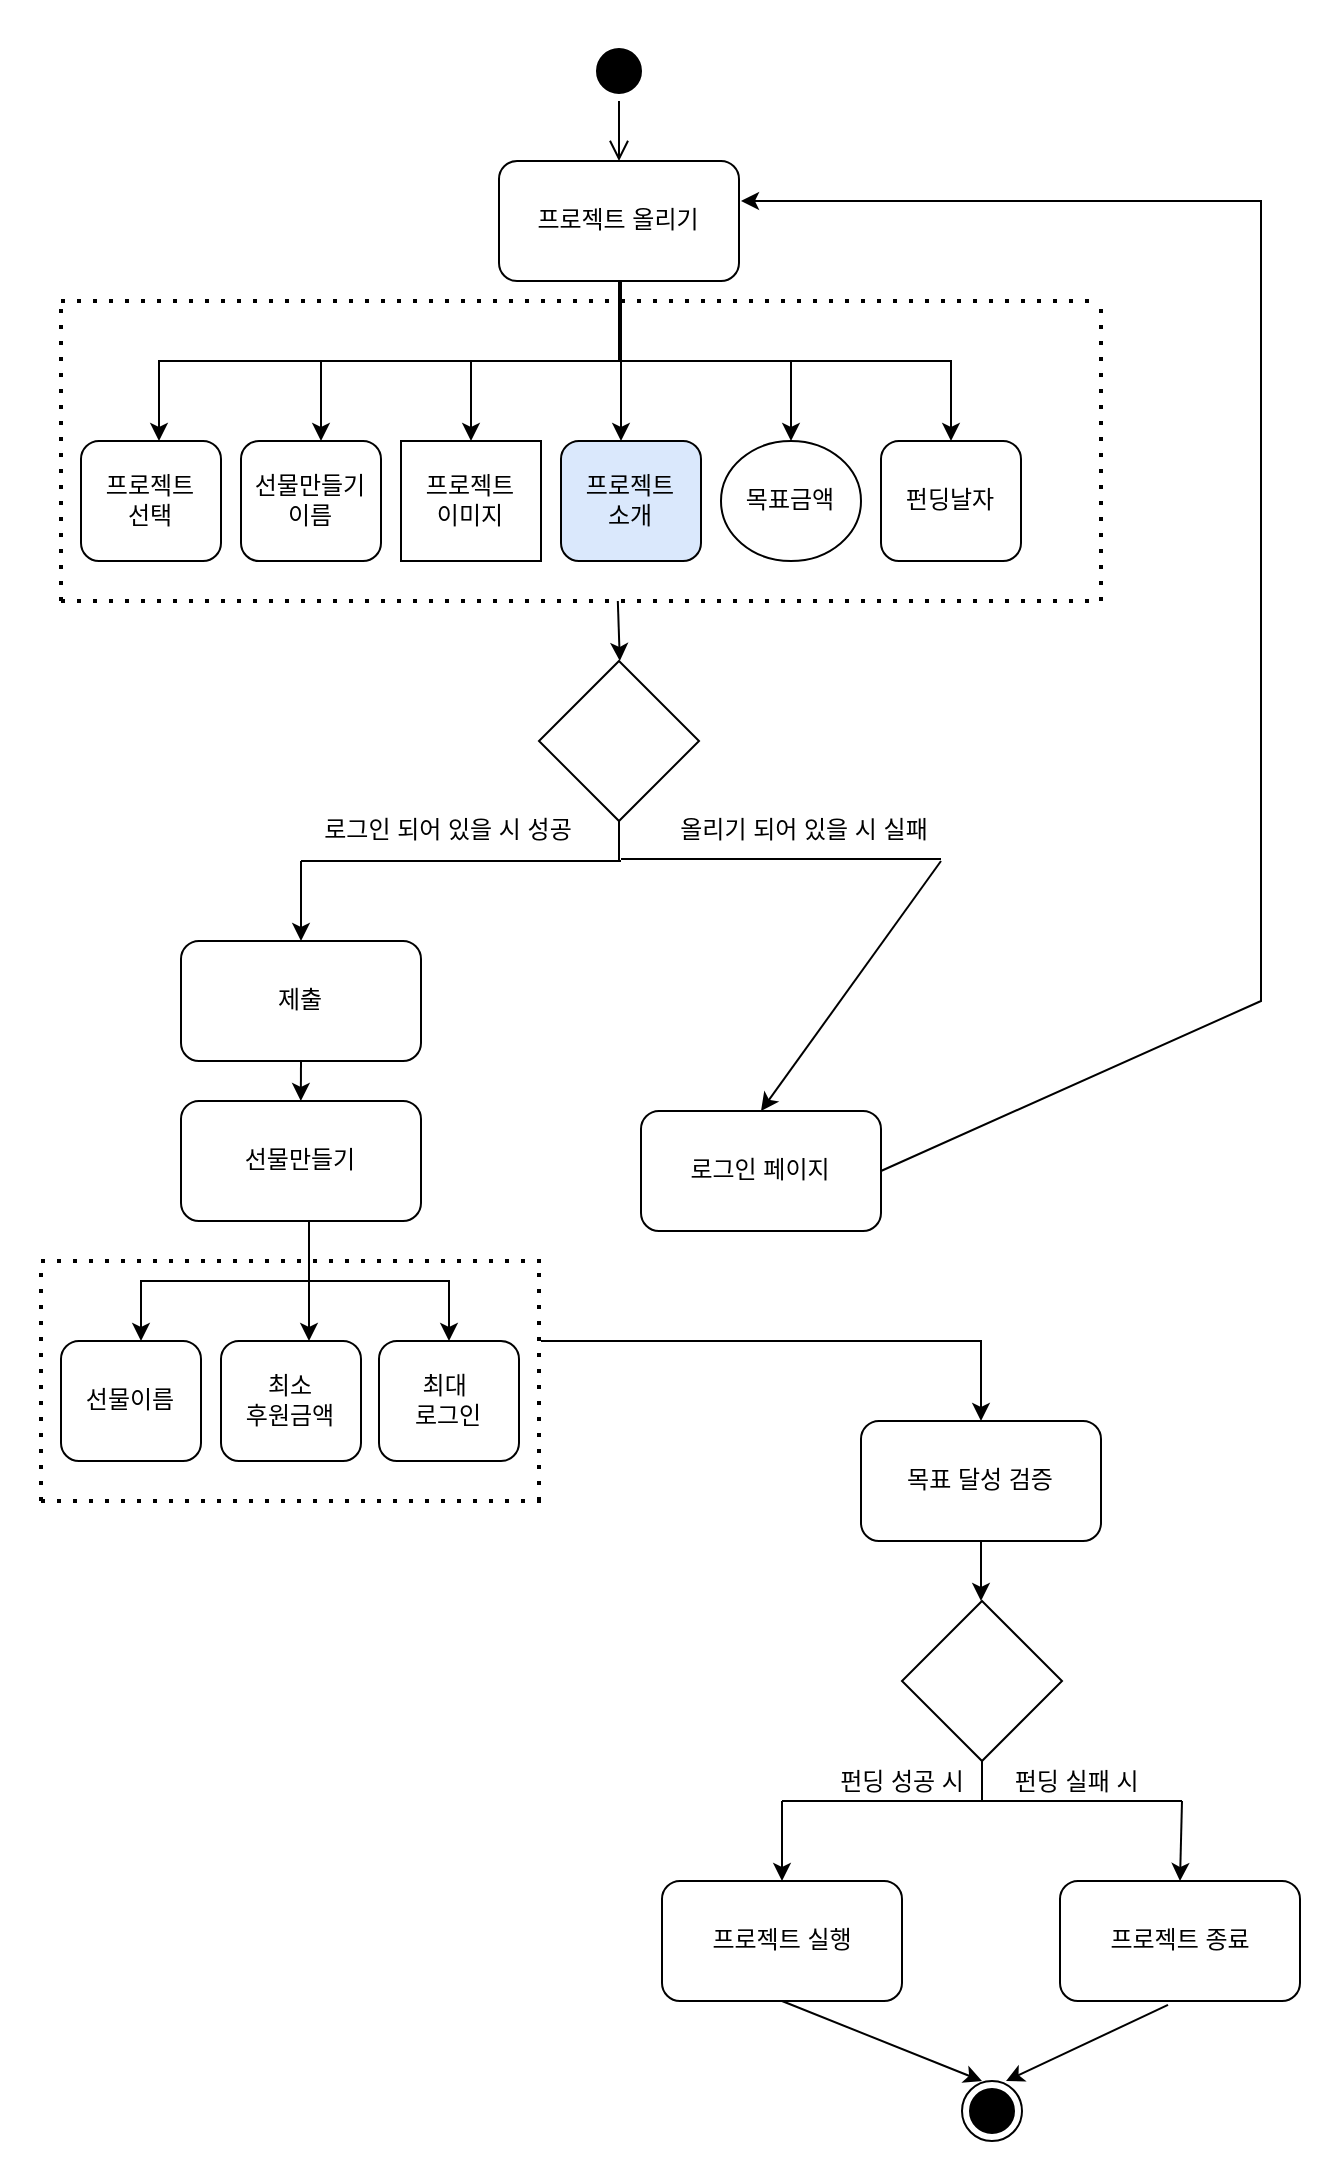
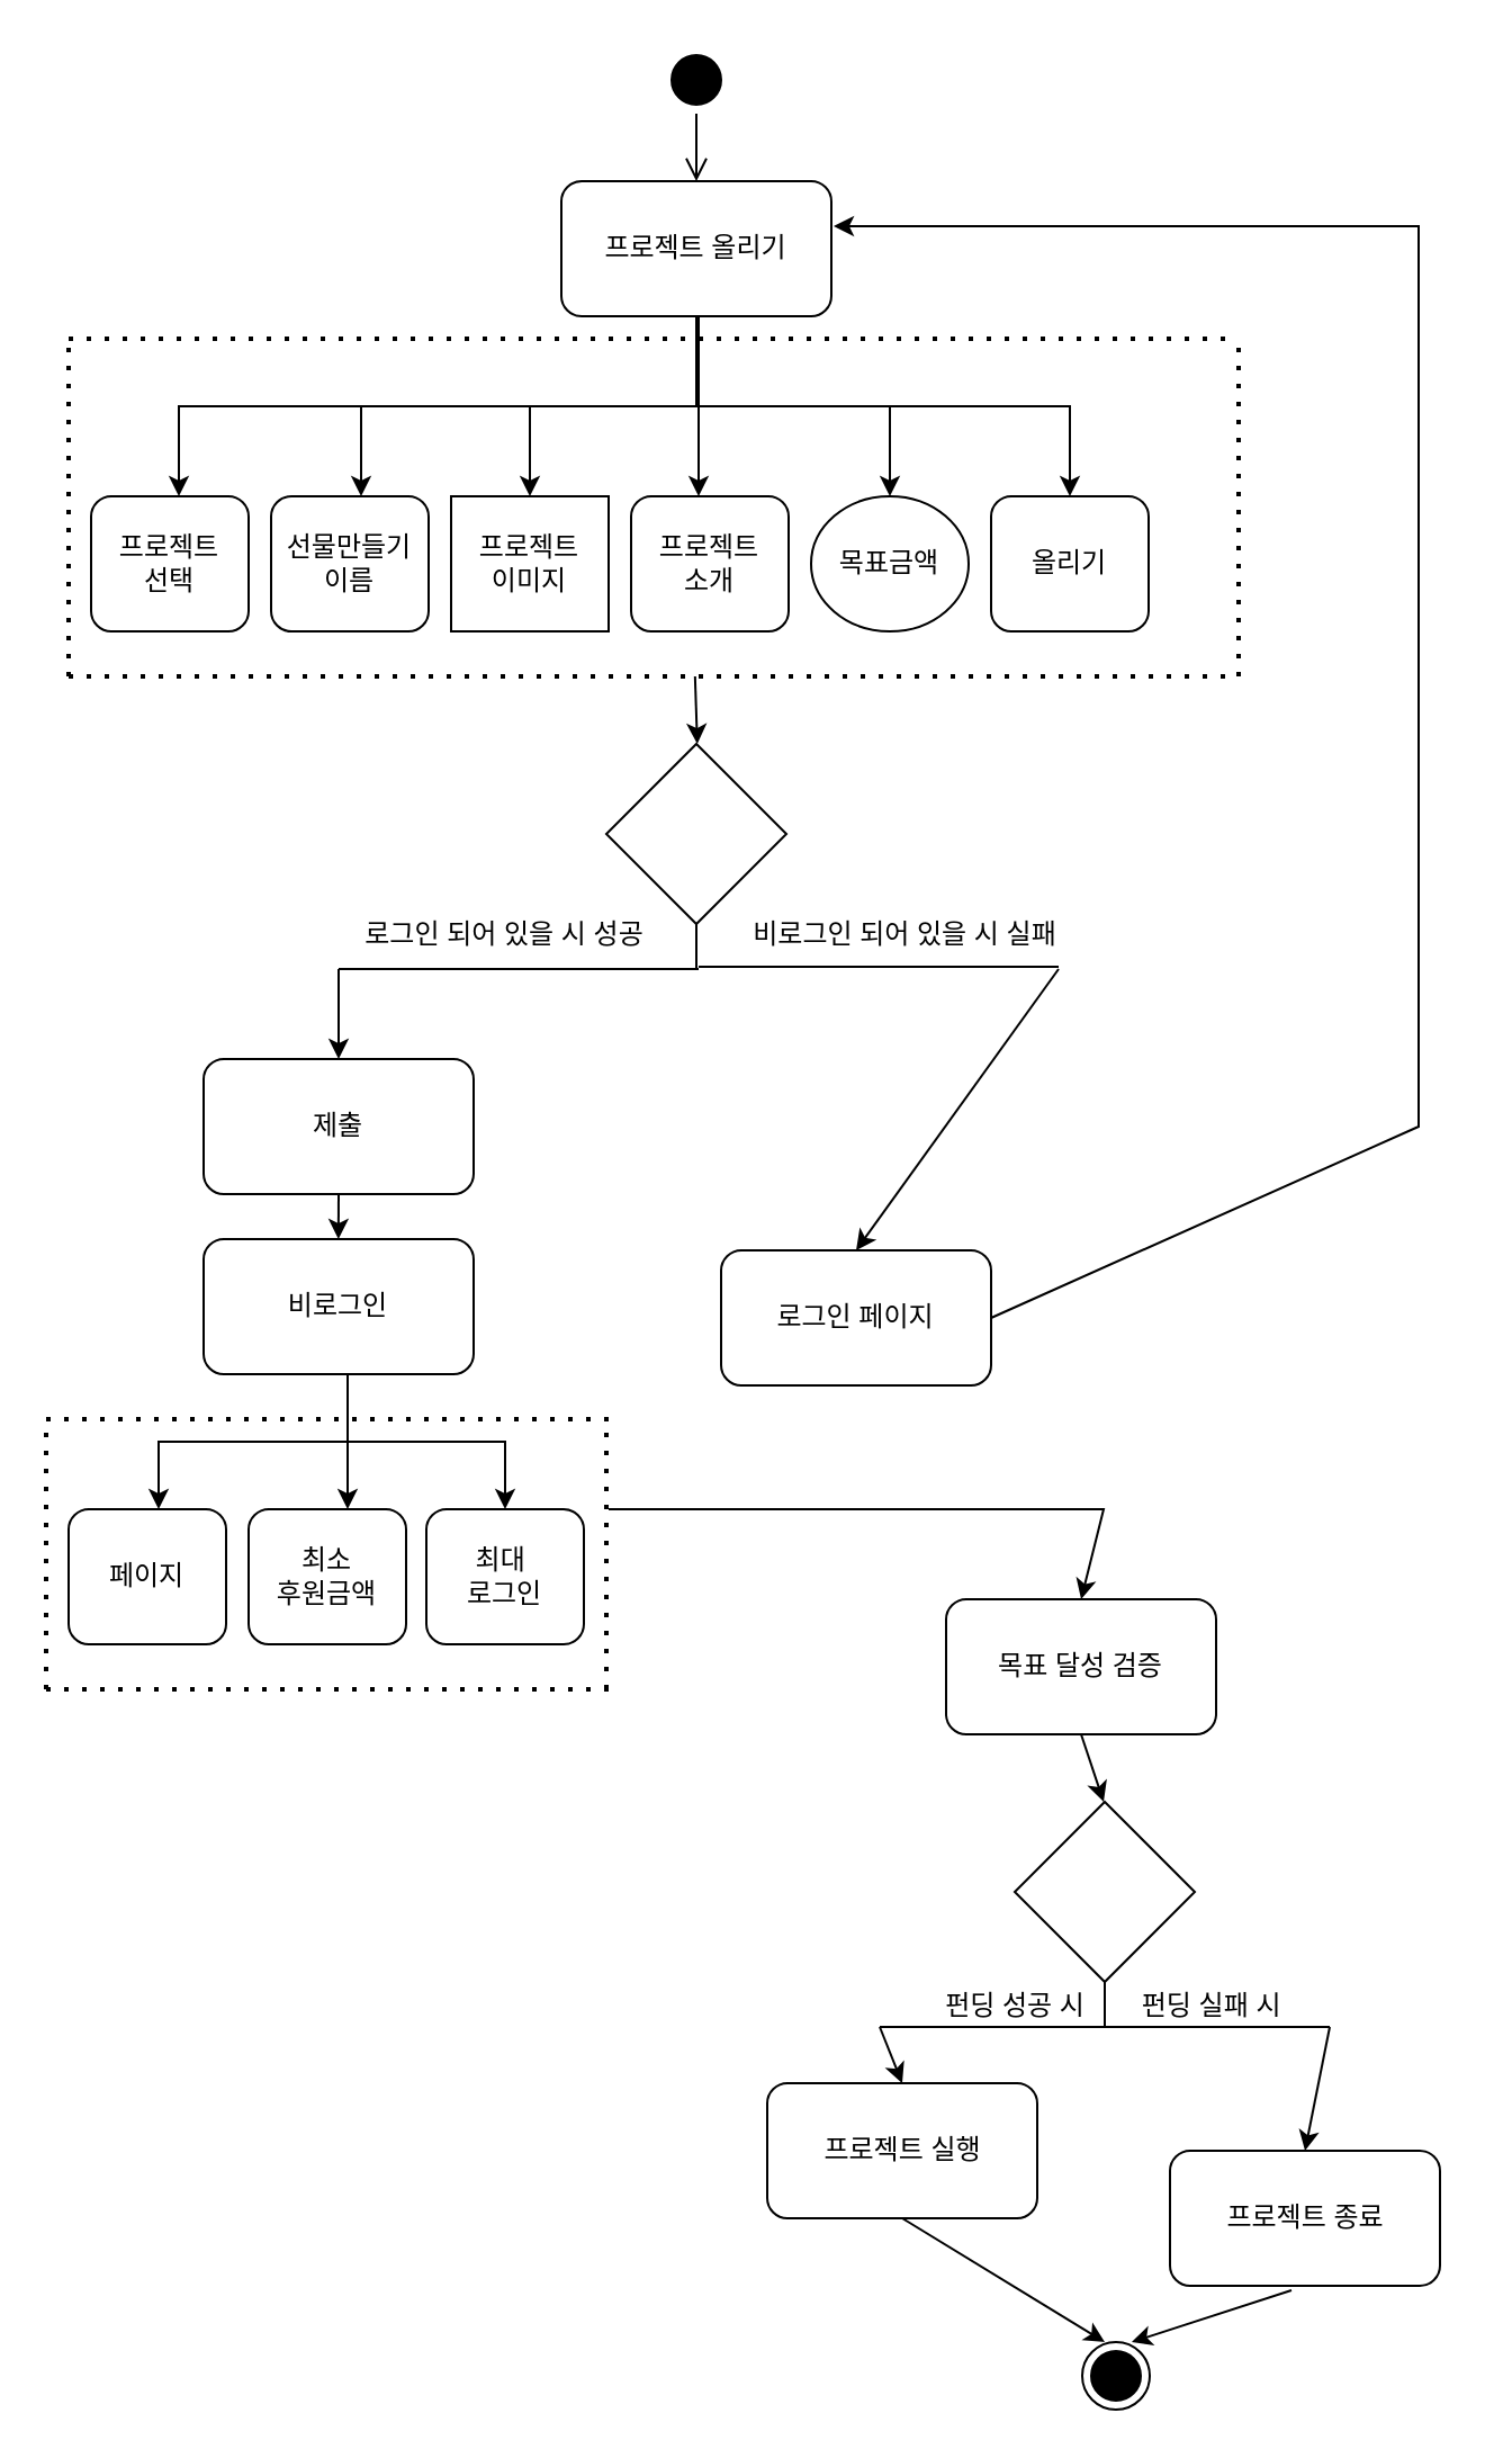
- <mxCell id="12" value="프로젝트&lt;br&gt;소개" style="rounded=1;whiteSpace=wrap;html=1;strokeColor=#000000;fillColor=#dae8fc;" parent="1" vertex="1"><mxGeometry x="280" y="220" width="70" height="60" as="geometry" /></mxCell>
+ <mxCell id="12" value="프로젝트&lt;br&gt;소개" style="rounded=1;whiteSpace=wrap;html=1;strokeColor=#000000;" parent="1" vertex="1"><mxGeometry x="280" y="220" width="70" height="60" as="geometry" /></mxCell>
- <mxCell id="14" value="펀딩날자" style="rounded=1;whiteSpace=wrap;html=1;strokeColor=#000000;" parent="1" vertex="1"><mxGeometry x="440" y="220" width="70" height="60" as="geometry" /></mxCell>
+ <mxCell id="14" value="올리기" style="rounded=1;whiteSpace=wrap;html=1;strokeColor=#000000;" parent="1" vertex="1"><mxGeometry x="440" y="220" width="70" height="60" as="geometry" /></mxCell>
- <mxCell id="27" value="올리기 되어 있을 시 실패" style="text;html=1;strokeColor=none;fillColor=none;align=center;verticalAlign=middle;whiteSpace=wrap;rounded=0;" parent="1" vertex="1"><mxGeometry x="324" y="400" width="156" height="30" as="geometry" /></mxCell>
+ <mxCell id="27" value="비로그인 되어 있을 시 실패" style="text;html=1;strokeColor=none;fillColor=none;align=center;verticalAlign=middle;whiteSpace=wrap;rounded=0;" parent="1" vertex="1"><mxGeometry x="324" y="400" width="156" height="30" as="geometry" /></mxCell>
- <mxCell id="35" value="선물만들기" style="rounded=1;whiteSpace=wrap;html=1;strokeColor=#000000;" parent="1" vertex="1"><mxGeometry x="90" y="550" width="120" height="60" as="geometry" /></mxCell>
+ <mxCell id="35" value="비로그인" style="rounded=1;whiteSpace=wrap;html=1;strokeColor=#000000;" parent="1" vertex="1"><mxGeometry x="90" y="550" width="120" height="60" as="geometry" /></mxCell>
- <mxCell id="37" value="선물이름" style="rounded=1;whiteSpace=wrap;html=1;strokeColor=#000000;" parent="1" vertex="1"><mxGeometry x="30" y="670" width="70" height="60" as="geometry" /></mxCell>
+ <mxCell id="37" value="페이지" style="rounded=1;whiteSpace=wrap;html=1;strokeColor=#000000;" parent="1" vertex="1"><mxGeometry x="30" y="670" width="70" height="60" as="geometry" /></mxCell>
- <mxCell id="53" value="목표 달성 검증" style="rounded=1;whiteSpace=wrap;html=1;strokeColor=#000000;" vertex="1" parent="1"><mxGeometry x="430" y="710" width="120" height="60" as="geometry" /></mxCell>
+ <mxCell id="53" value="목표 달성 검증" style="rounded=1;whiteSpace=wrap;html=1;strokeColor=#000000;" vertex="1" parent="1"><mxGeometry x="420" y="710" width="120" height="60" as="geometry" /></mxCell>
- <mxCell id="58" value="프로젝트 실행" style="rounded=1;whiteSpace=wrap;html=1;strokeColor=#000000;" vertex="1" parent="1"><mxGeometry x="330.5" y="940" width="120" height="60" as="geometry" /></mxCell>
+ <mxCell id="58" value="프로젝트 실행" style="rounded=1;whiteSpace=wrap;html=1;strokeColor=#000000;" vertex="1" parent="1"><mxGeometry x="340.5" y="925" width="120" height="60" as="geometry" /></mxCell>
- <mxCell id="59" value="프로젝트 종료" style="rounded=1;whiteSpace=wrap;html=1;strokeColor=#000000;" vertex="1" parent="1"><mxGeometry x="529.5" y="940" width="120" height="60" as="geometry" /></mxCell>
+ <mxCell id="59" value="프로젝트 종료" style="rounded=1;whiteSpace=wrap;html=1;strokeColor=#000000;" vertex="1" parent="1"><mxGeometry x="519.5" y="955" width="120" height="60" as="geometry" /></mxCell>
